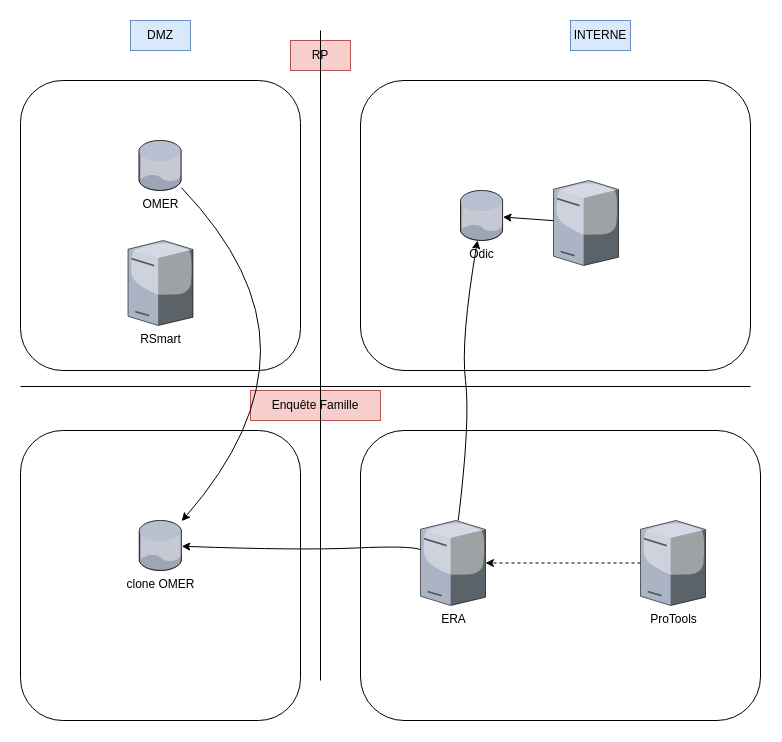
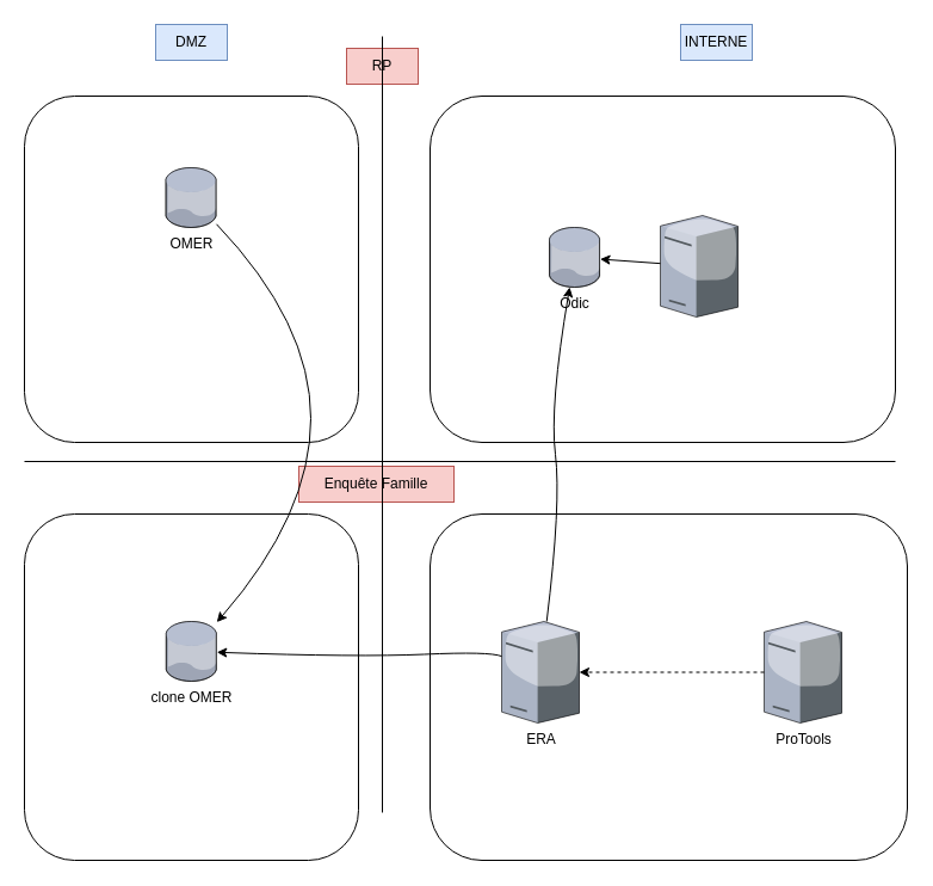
- <mxCell id="4" value="RSmart" style="verticalLabelPosition=bottom;sketch=0;aspect=fixed;html=1;verticalAlign=top;strokeColor=none;align=center;outlineConnect=0;shape=mxgraph.citrix.license_server;" vertex="1" parent="1"><mxGeometry x="127.5" y="240" width="65" height="85" as="geometry" /></mxCell>
